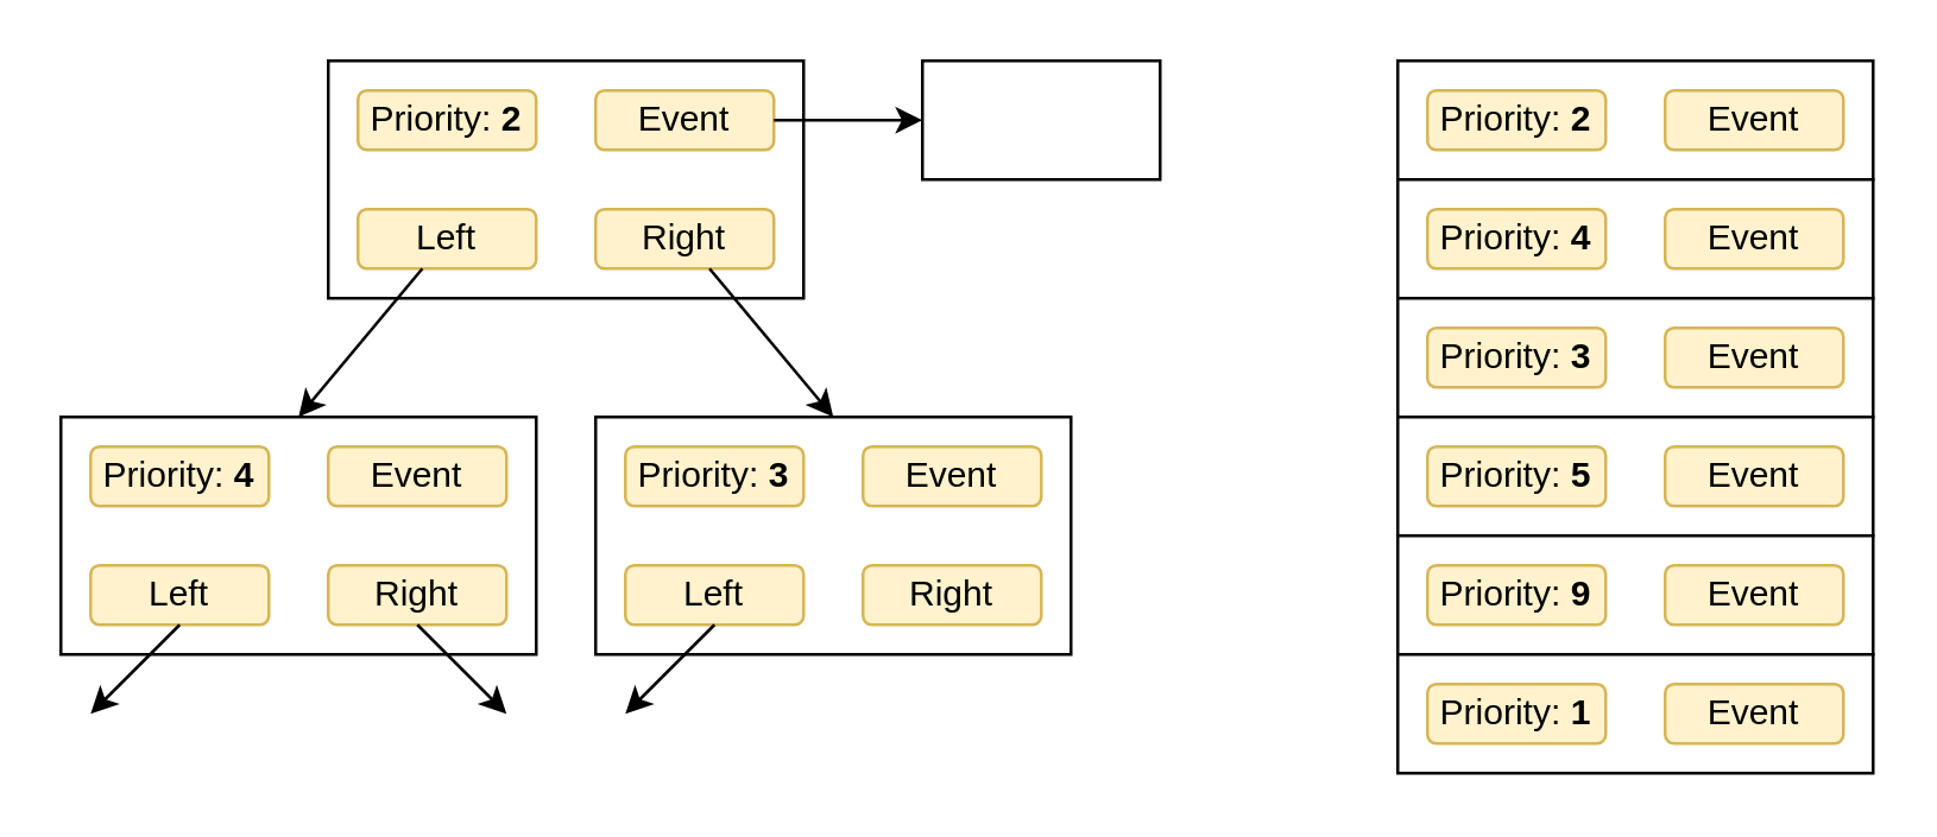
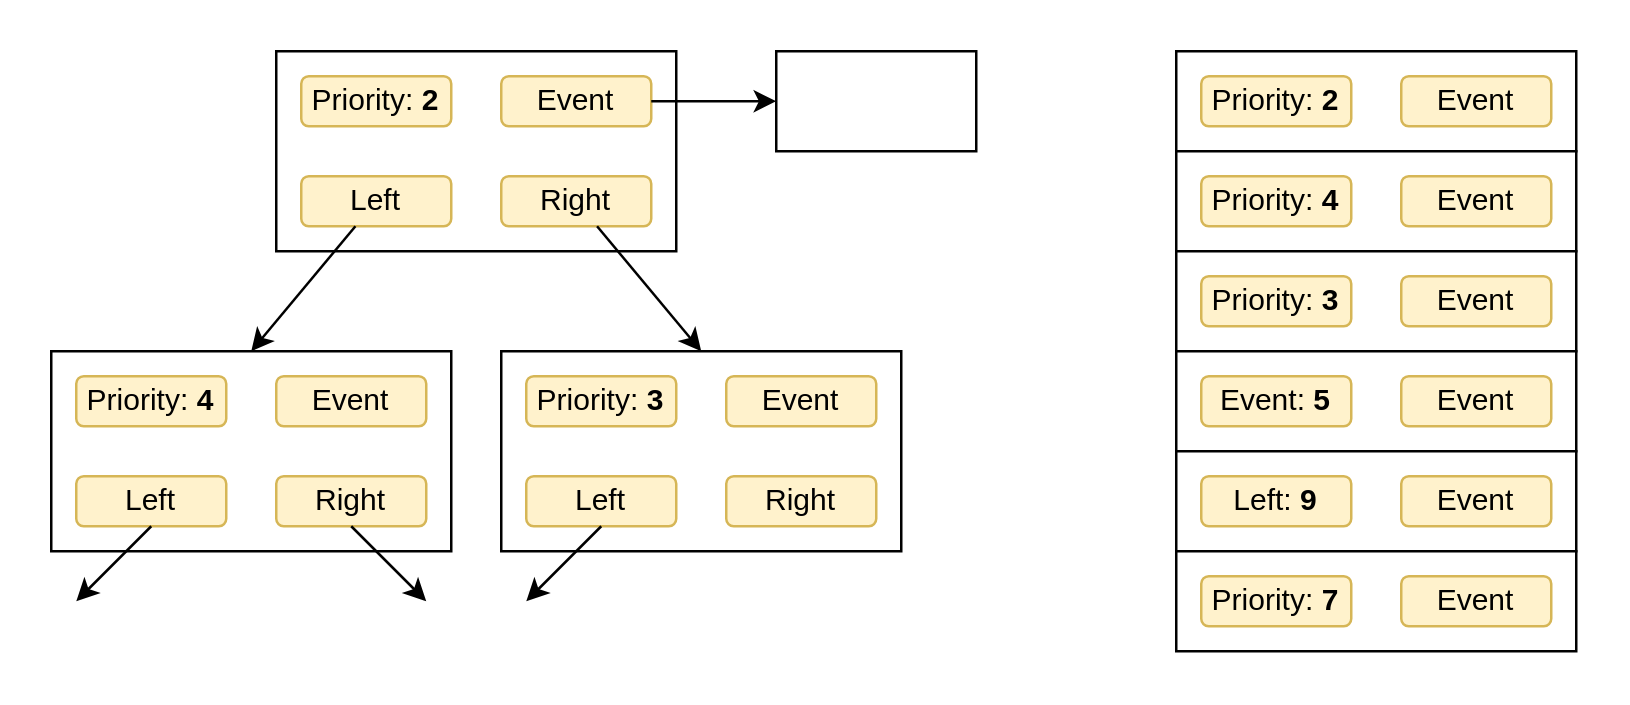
- <mxCell id="56" value="Priority: &lt;b&gt;5&lt;/b&gt;" style="text;html=1;strokeColor=none;fillColor=none;align=center;verticalAlign=middle;whiteSpace=wrap;rounded=0;" vertex="1" parent="1"><mxGeometry x="470" y="150" width="80" height="20" as="geometry" /></mxCell>
+ <mxCell id="56" value="Event: &lt;b&gt;5&lt;/b&gt;" style="text;html=1;strokeColor=none;fillColor=none;align=center;verticalAlign=middle;whiteSpace=wrap;rounded=0;" vertex="1" parent="1"><mxGeometry x="470" y="150" width="80" height="20" as="geometry" /></mxCell>
- <mxCell id="60" value="Priority: &lt;b&gt;9&lt;/b&gt;" style="text;html=1;strokeColor=none;fillColor=none;align=center;verticalAlign=middle;whiteSpace=wrap;rounded=0;" vertex="1" parent="1"><mxGeometry x="470" y="190" width="80" height="20" as="geometry" /></mxCell>
+ <mxCell id="60" value="Left: &lt;b&gt;9&lt;/b&gt;" style="text;html=1;strokeColor=none;fillColor=none;align=center;verticalAlign=middle;whiteSpace=wrap;rounded=0;" vertex="1" parent="1"><mxGeometry x="470" y="190" width="80" height="20" as="geometry" /></mxCell>
- <mxCell id="64" value="Priority: &lt;b&gt;1&lt;/b&gt;" style="text;html=1;strokeColor=none;fillColor=none;align=center;verticalAlign=middle;whiteSpace=wrap;rounded=0;" vertex="1" parent="1"><mxGeometry x="470" y="230" width="80" height="20" as="geometry" /></mxCell>
+ <mxCell id="64" value="Priority: &lt;b&gt;7&lt;/b&gt;" style="text;html=1;strokeColor=none;fillColor=none;align=center;verticalAlign=middle;whiteSpace=wrap;rounded=0;" vertex="1" parent="1"><mxGeometry x="470" y="230" width="80" height="20" as="geometry" /></mxCell>
